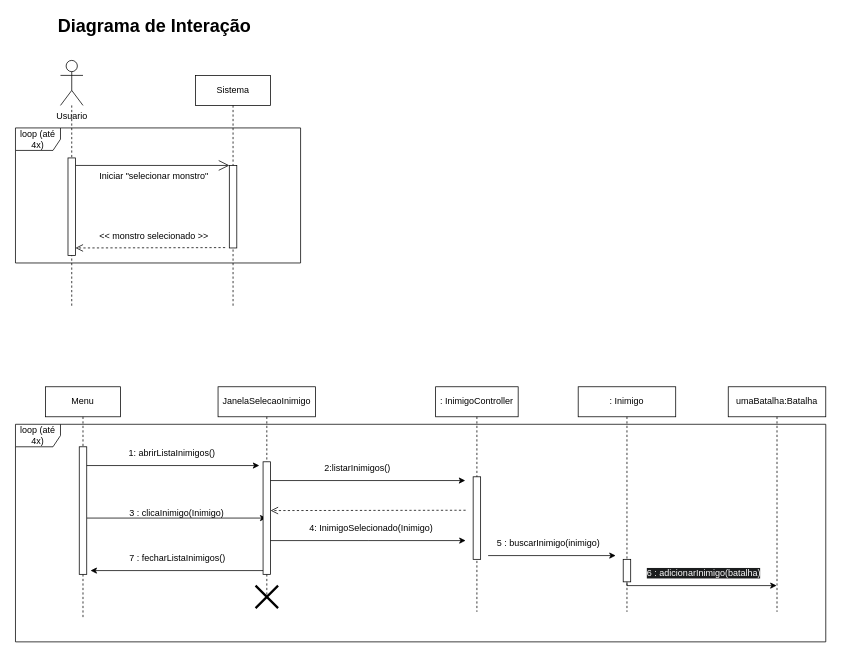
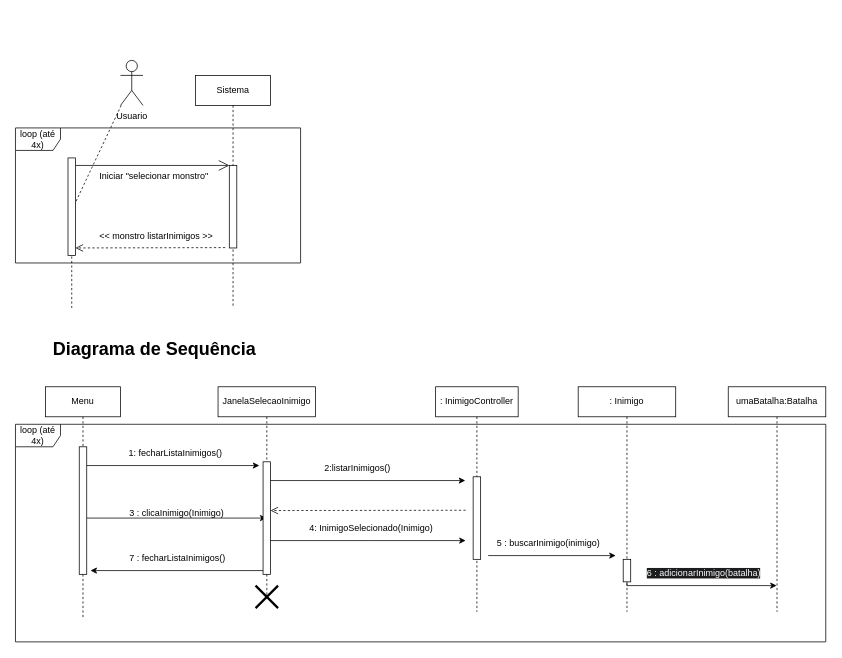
- <mxCell id="38" value="Diagrama de Interação" style="text;strokeColor=none;fillColor=none;html=1;fontSize=24;fontStyle=1;verticalAlign=middle;align=center;" vertex="1" parent="1"><mxGeometry x="60" y="20" width="290" height="30" as="geometry" /></mxCell>
- <mxCell id="26" value="Usuario" style="shape=umlActor;verticalLabelPosition=bottom;verticalAlign=top;html=1;" vertex="1" parent="1"><mxGeometry x="80" y="80" width="30" height="60" as="geometry" /></mxCell>
+ <mxCell id="26" value="Usuario" style="shape=umlActor;verticalLabelPosition=bottom;verticalAlign=top;html=1;" vertex="1" parent="1"><mxGeometry x="160" y="80" width="30" height="60" as="geometry" /></mxCell>
- <mxCell id="36" value="&amp;lt;&amp;lt; monstro selecionado &amp;gt;&amp;gt;" style="text;whiteSpace=wrap;html=1;" vertex="1" parent="1"><mxGeometry x="130" y="300" width="160" height="40" as="geometry" /></mxCell>
+ <mxCell id="36" value="&amp;lt;&amp;lt; monstro listarInimigos &amp;gt;&amp;gt;" style="text;whiteSpace=wrap;html=1;" vertex="1" parent="1"><mxGeometry x="130" y="300" width="160" height="40" as="geometry" /></mxCell>
+ <mxCell id="39" value="Diagrama de Sequência" style="text;strokeColor=none;fillColor=none;html=1;fontSize=24;fontStyle=1;verticalAlign=middle;align=center;" vertex="1" parent="1"><mxGeometry x="60" y="450" width="290" height="30" as="geometry" /></mxCell>
- <mxCell id="31" value="1: abrirListaInimigos()" style="text;whiteSpace=wrap;html=1;" vertex="1" parent="1"><mxGeometry x="169.29" y="590" width="141.429" height="40" as="geometry" /></mxCell>
+ <mxCell id="31" value="1: fecharListaInimigos()" style="text;whiteSpace=wrap;html=1;" vertex="1" parent="1"><mxGeometry x="169.29" y="590" width="141.429" height="40" as="geometry" /></mxCell>
